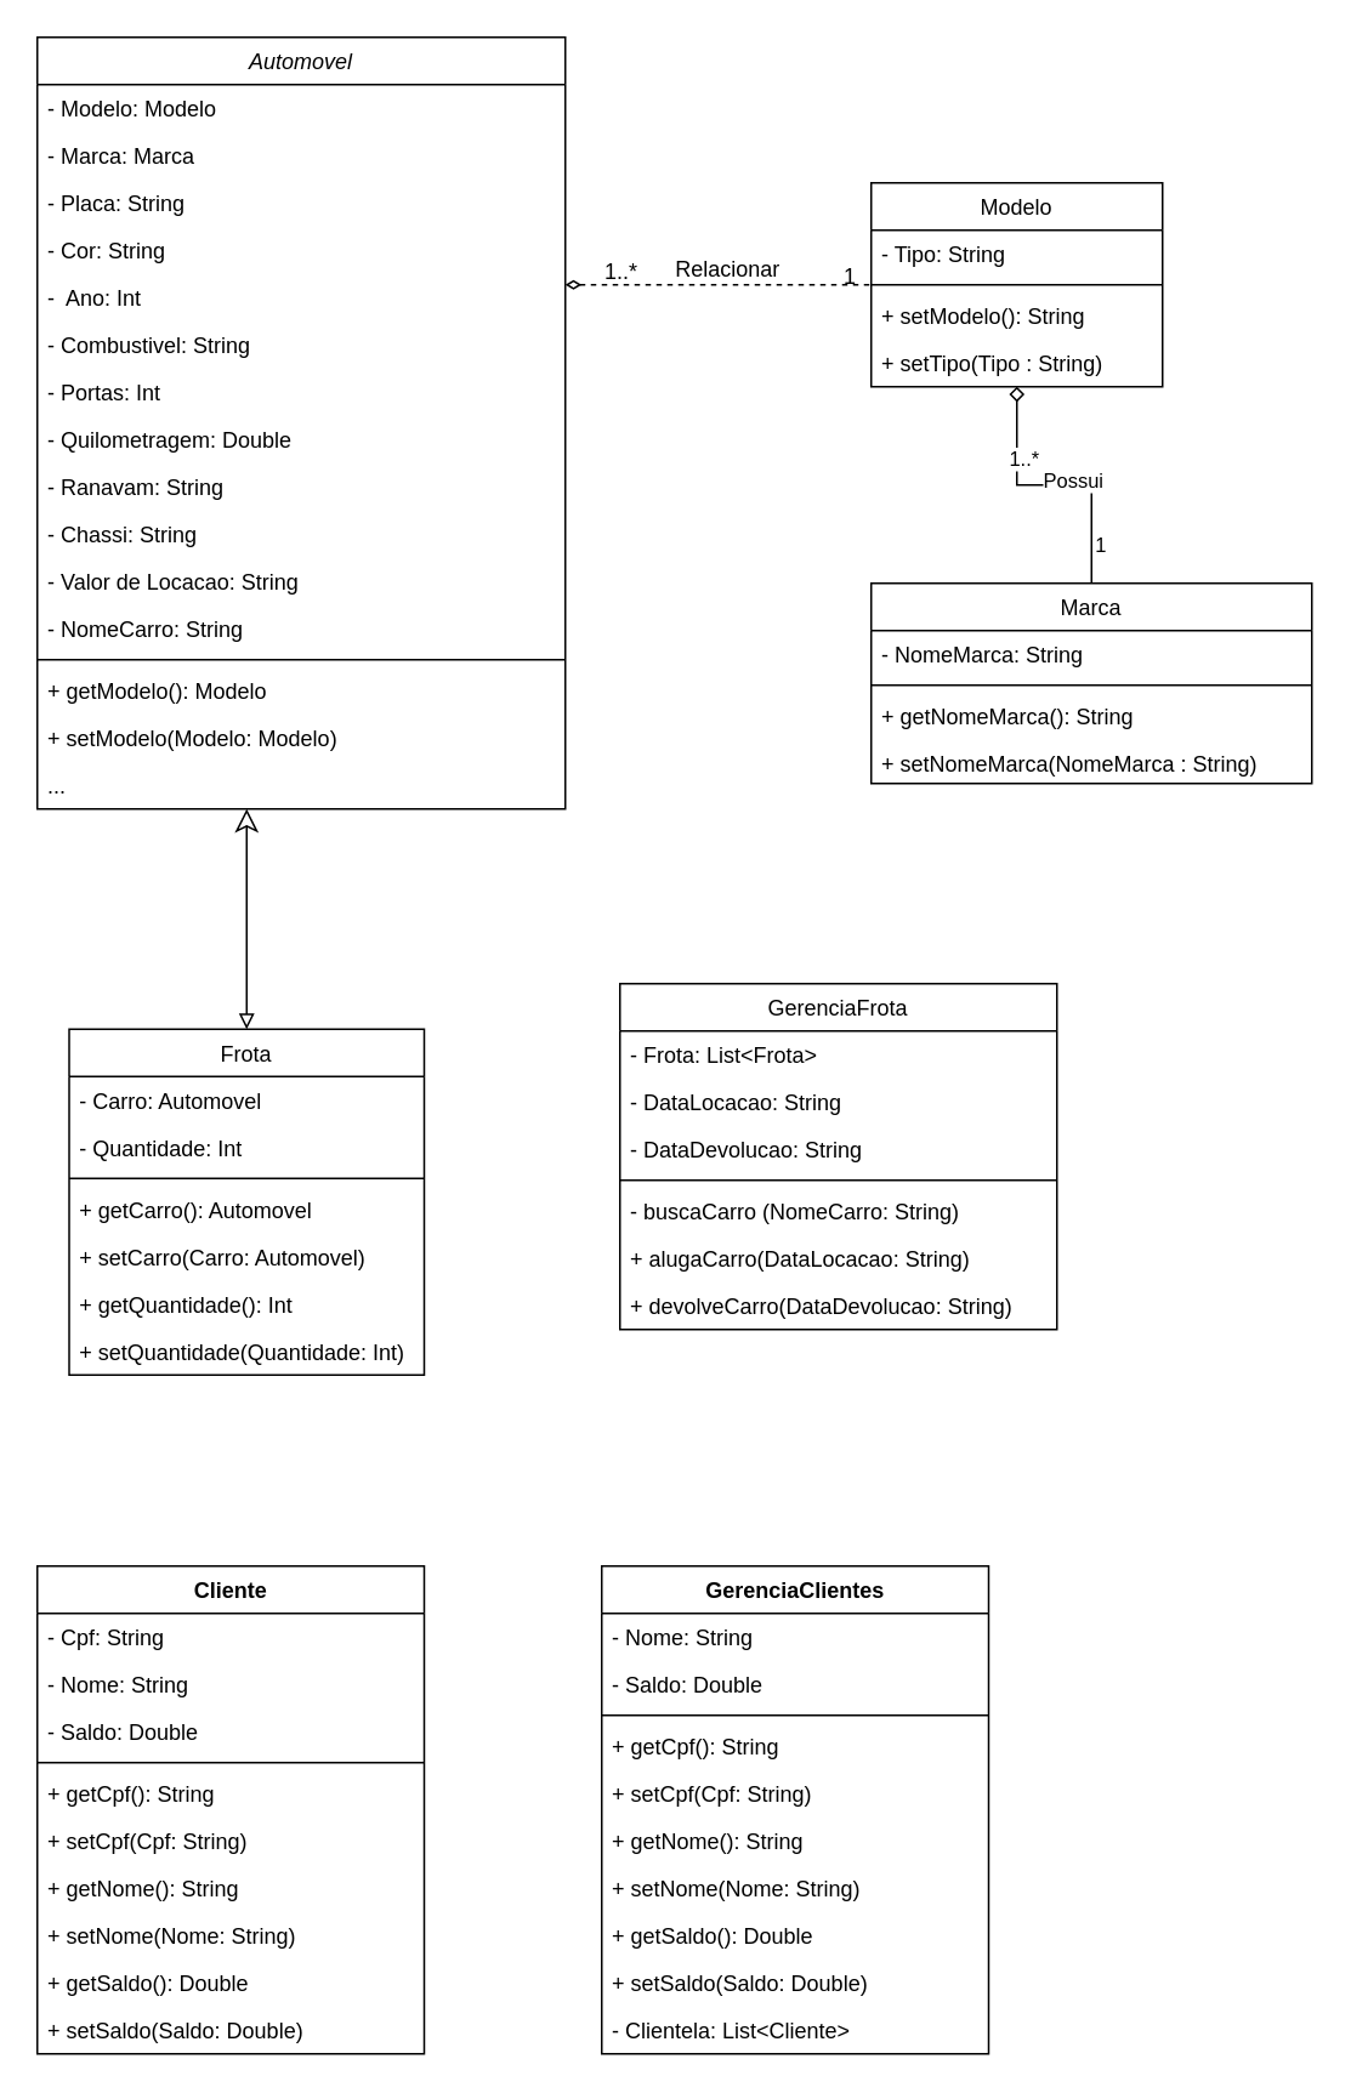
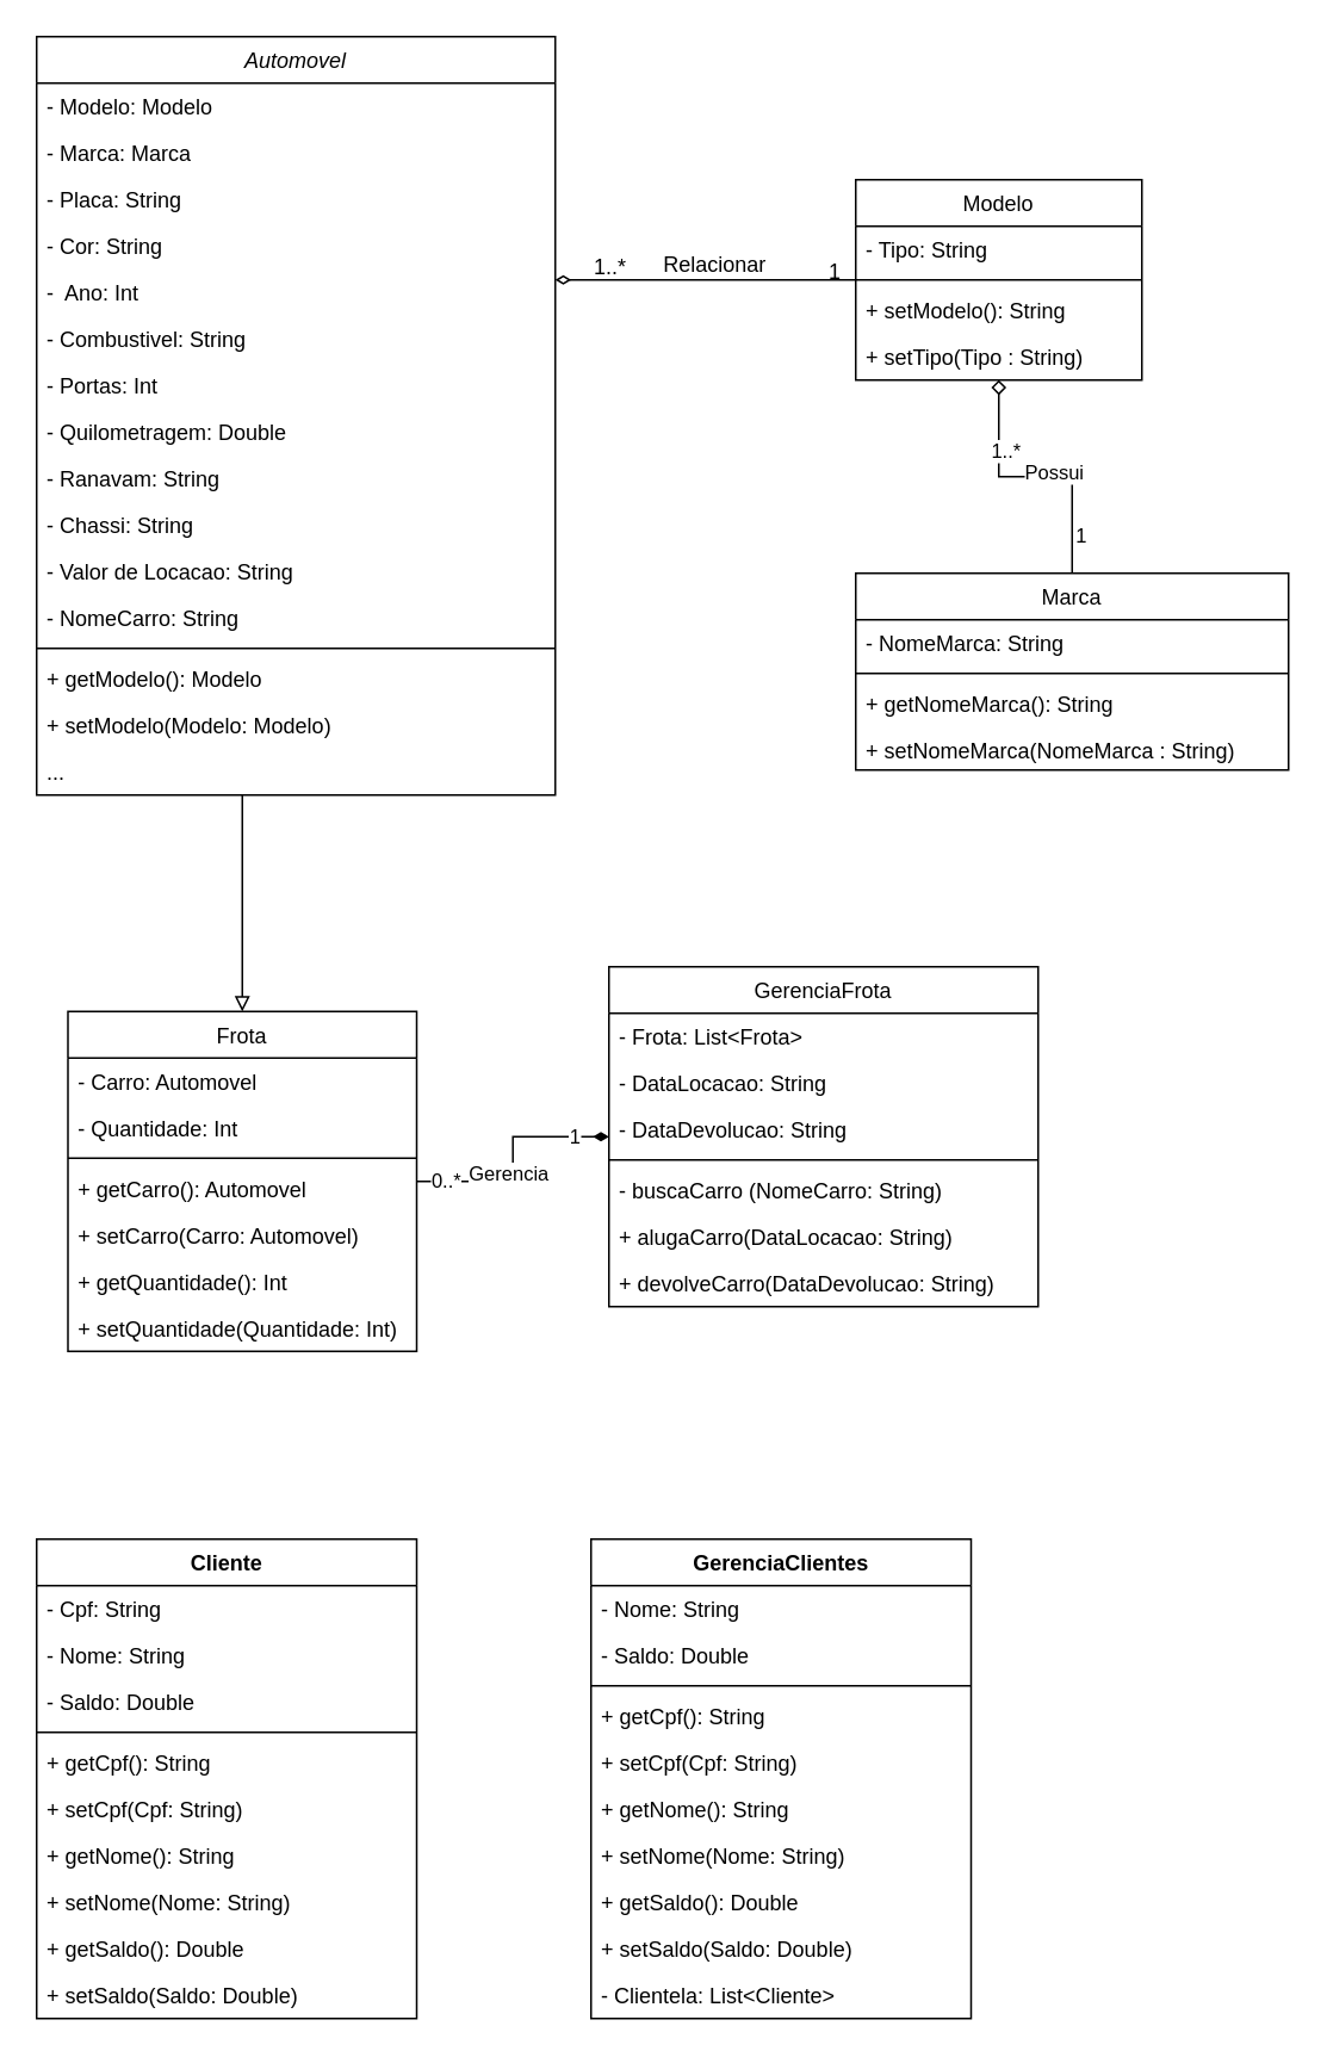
- <mxCell id="41" value="" style="endArrow=none;shadow=0;strokeWidth=1;rounded=1;endFill=0;edgeStyle=elbowEdgeStyle;elbow=vertical;startArrow=diamondThin;startFill=0;dashed=1;" parent="1" source="2" target="36" edge="1"><mxGeometry x="0.5" y="41" relative="1" as="geometry"><mxPoint x="350" y="172" as="sourcePoint" /><mxPoint x="510" y="172" as="targetPoint" /><mxPoint x="-40" y="32" as="offset" /></mxGeometry></mxCell>
+ <mxCell id="41" value="" style="endArrow=none;shadow=0;strokeWidth=1;rounded=1;endFill=0;edgeStyle=elbowEdgeStyle;elbow=vertical;startArrow=diamondThin;startFill=0;" parent="1" source="2" target="36" edge="1"><mxGeometry x="0.5" y="41" relative="1" as="geometry"><mxPoint x="350" y="172" as="sourcePoint" /><mxPoint x="510" y="172" as="targetPoint" /><mxPoint x="-40" y="32" as="offset" /></mxGeometry></mxCell>
- <mxCell id="31" value="" style="endArrow=classic;endSize=10;endFill=0;shadow=0;strokeWidth=1;rounded=0;edgeStyle=elbowEdgeStyle;elbow=horizontal;startArrow=block;startFill=0;targetPerimeterSpacing=0;jumpSize=6;exitX=0.5;exitY=0;exitDx=0;exitDy=0;" parent="1" source="23" target="2" edge="1"><mxGeometry width="160" relative="1" as="geometry"><mxPoint x="183" y="550" as="sourcePoint" /><mxPoint x="170" y="183" as="targetPoint" /></mxGeometry></mxCell>
+ <mxCell id="31" value="" style="endArrow=none;endSize=10;endFill=0;shadow=0;strokeWidth=1;rounded=0;edgeStyle=elbowEdgeStyle;elbow=horizontal;startArrow=block;startFill=0;targetPerimeterSpacing=0;jumpSize=6;exitX=0.5;exitY=0;exitDx=0;exitDy=0;" parent="1" source="23" target="2" edge="1"><mxGeometry width="160" relative="1" as="geometry"><mxPoint x="183" y="550" as="sourcePoint" /><mxPoint x="170" y="183" as="targetPoint" /></mxGeometry></mxCell>
+ <mxCell id="19" value="" style="edgeStyle=orthogonalEdgeStyle;rounded=0;orthogonalLoop=1;jettySize=auto;html=1;endArrow=diamondThin;endFill=1;" edge="1" parent="1" source="23" target="50"><mxGeometry relative="1" as="geometry" /></mxCell>
+ <mxCell id="20" value="0..*" style="edgeLabel;html=1;align=center;verticalAlign=middle;resizable=0;points=[];" vertex="1" connectable="0" parent="19"><mxGeometry x="-0.761" y="1" relative="1" as="geometry"><mxPoint as="offset" /></mxGeometry></mxCell>
+ <mxCell id="21" value="Gerencia" style="edgeLabel;html=1;align=center;verticalAlign=middle;resizable=0;points=[];" vertex="1" connectable="0" parent="19"><mxGeometry x="-0.126" y="3" relative="1" as="geometry"><mxPoint as="offset" /></mxGeometry></mxCell>
+ <mxCell id="22" value="1" style="edgeLabel;html=1;align=center;verticalAlign=middle;resizable=0;points=[];" vertex="1" connectable="0" parent="19"><mxGeometry x="0.701" y="1" relative="1" as="geometry"><mxPoint as="offset" /></mxGeometry></mxCell>
